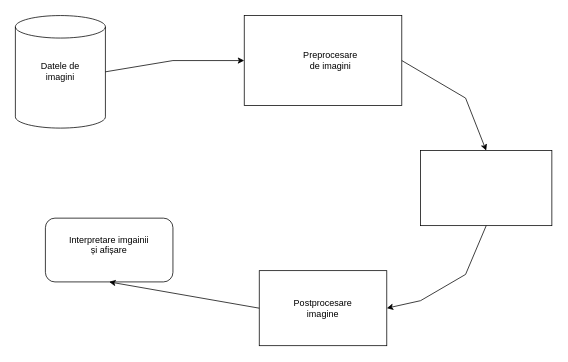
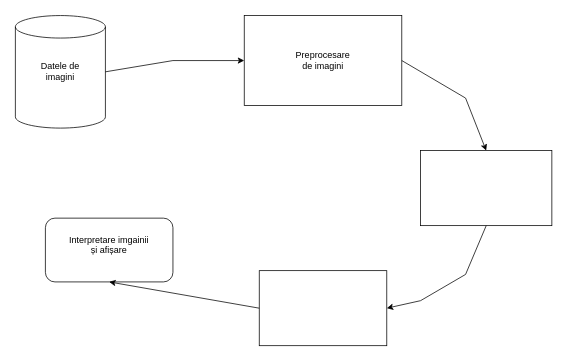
- <mxCell id="6" value="Preprocesare de imagini" style="text;html=1;align=center;verticalAlign=middle;whiteSpace=wrap;rounded=0;" vertex="1" parent="1"><mxGeometry x="410" y="65" width="60" height="30" as="geometry" /></mxCell>
+ <mxCell id="6" value="Preprocesare de imagini" style="text;html=1;align=center;verticalAlign=middle;whiteSpace=wrap;rounded=0;" vertex="1" parent="1"><mxGeometry x="400" y="65" width="60" height="30" as="geometry" /></mxCell>
- <mxCell id="11" value="Postprocesare imagine" style="text;html=1;align=center;verticalAlign=middle;whiteSpace=wrap;rounded=0;" vertex="1" parent="1"><mxGeometry x="400" y="395" width="60" height="30" as="geometry" /></mxCell>
